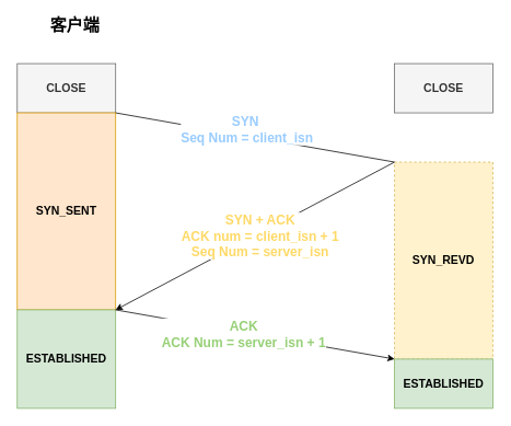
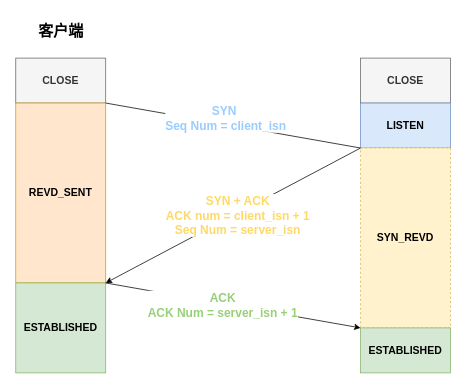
- <mxCell id="11" value="&lt;b&gt;&lt;font style=&quot;font-size: 20px;&quot;&gt;客户端&lt;/font&gt;&lt;/b&gt;" style="text;html=1;align=center;verticalAlign=middle;resizable=0;points=[];autosize=1;strokeColor=none;fillColor=none;" vertex="1" parent="1"><mxGeometry x="50" y="10" width="80" height="40" as="geometry" /></mxCell>
+ <mxCell id="11" value="&lt;b&gt;&lt;font style=&quot;font-size: 20px;&quot;&gt;客户端&lt;/font&gt;&lt;/b&gt;" style="text;html=1;align=center;verticalAlign=middle;resizable=0;points=[];autosize=1;strokeColor=none;fillColor=none;" vertex="1" parent="1"><mxGeometry x="40" y="20" width="80" height="40" as="geometry" /></mxCell>
+ <mxCell id="8" value="LISTEN" style="rounded=0;whiteSpace=wrap;html=1;fontStyle=1;fontSize=14;fillColor=#dae8fc;strokeColor=#6c8ebf;" vertex="1" parent="1"><mxGeometry x="480" y="137" width="120" height="60" as="geometry" /></mxCell>
- <mxCell id="5" value="SYN_SENT" style="rounded=0;whiteSpace=wrap;html=1;fontStyle=1;fontSize=14;fillColor=#ffe6cc;strokeColor=#d79b00;" vertex="1" parent="1"><mxGeometry x="20" y="137" width="120" height="240" as="geometry" /></mxCell>
+ <mxCell id="5" value="REVD_SENT" style="rounded=0;whiteSpace=wrap;html=1;fontStyle=1;fontSize=14;fillColor=#ffe6cc;strokeColor=#d79b00;" vertex="1" parent="1"><mxGeometry x="20" y="137" width="120" height="240" as="geometry" /></mxCell>
